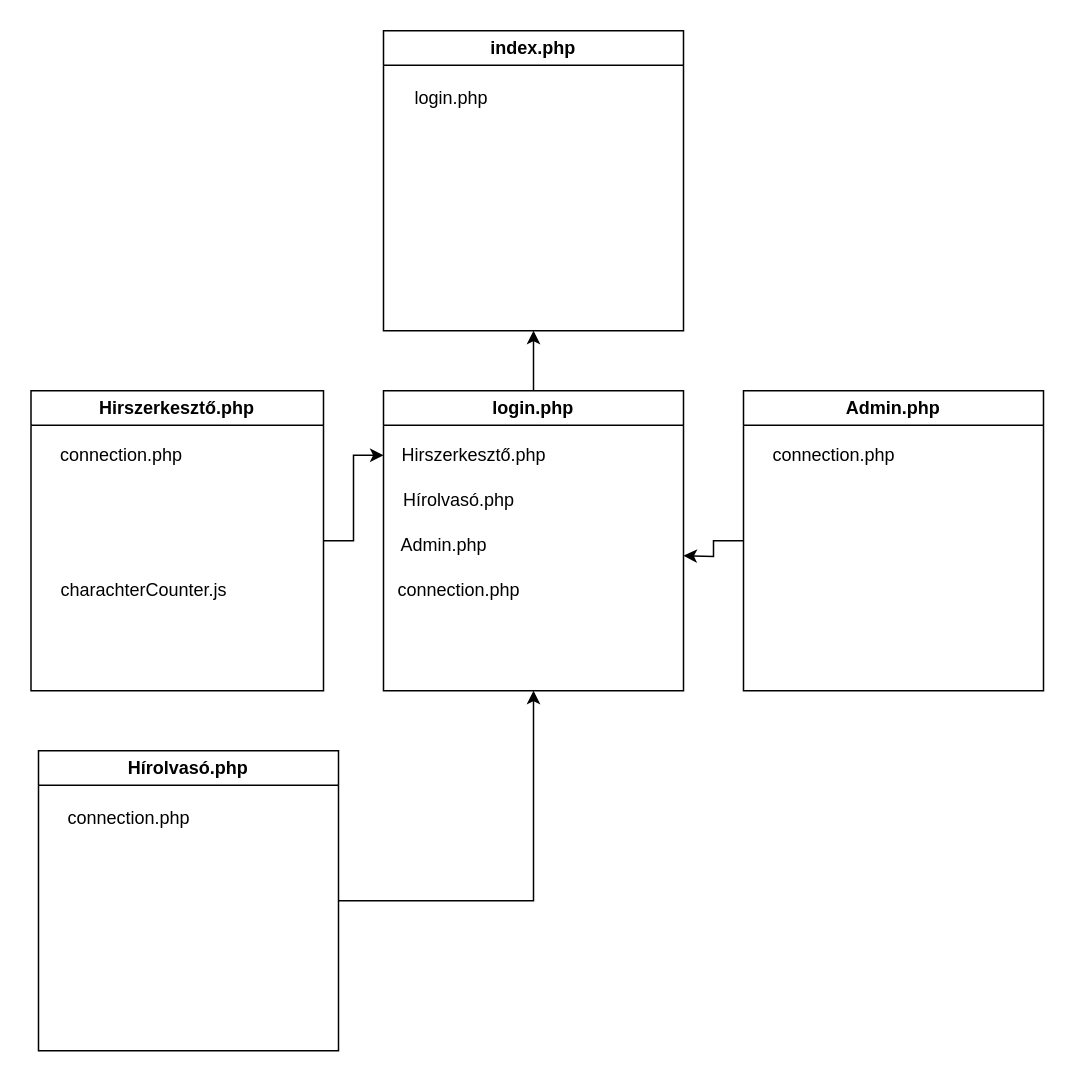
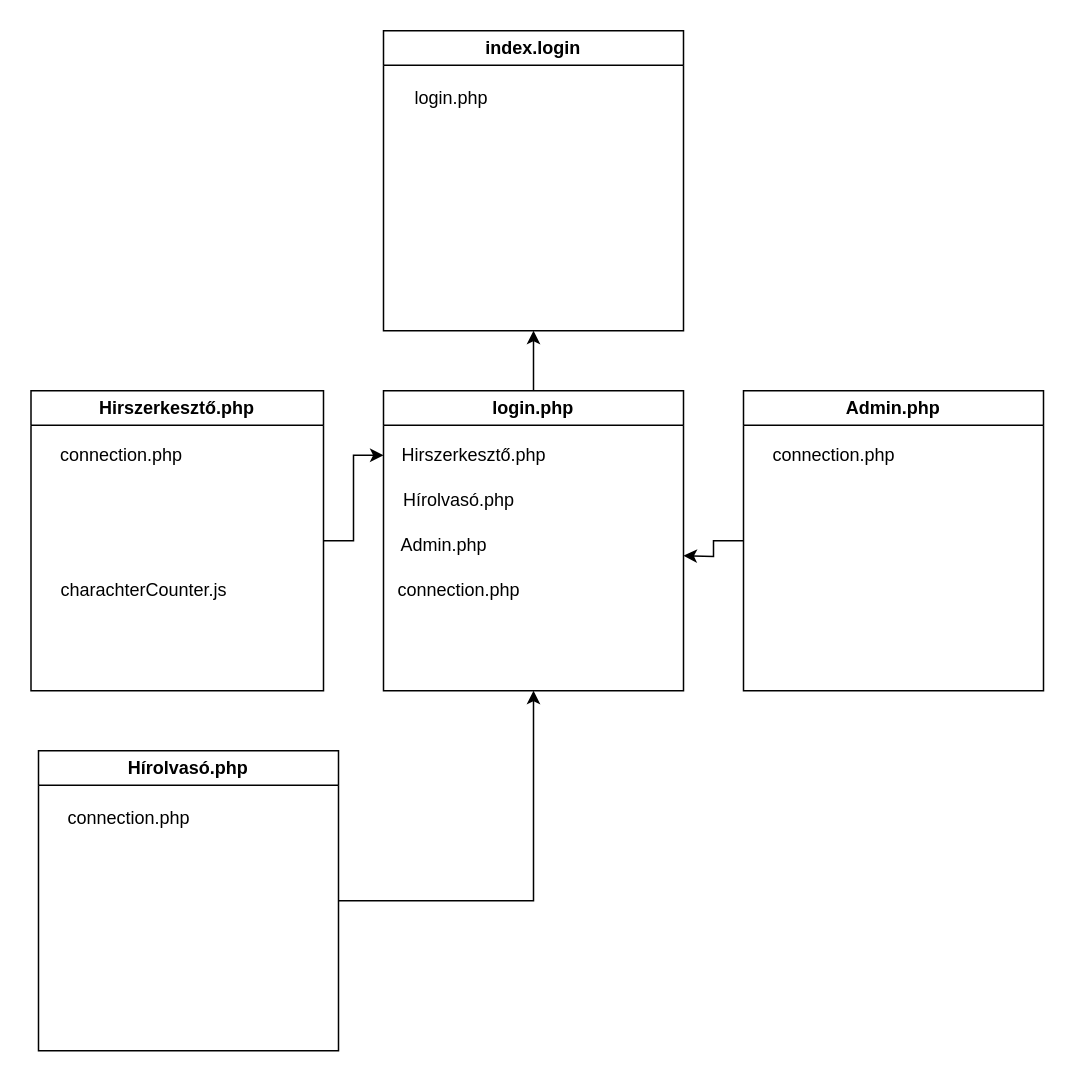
- <mxCell id="14" value="index.php" style="swimlane;whiteSpace=wrap;html=1;" vertex="1" parent="1"><mxGeometry x="255" y="20" width="200" height="200" as="geometry" /></mxCell>
+ <mxCell id="14" value="index.login" style="swimlane;whiteSpace=wrap;html=1;" vertex="1" parent="1"><mxGeometry x="255" y="20" width="200" height="200" as="geometry" /></mxCell>
